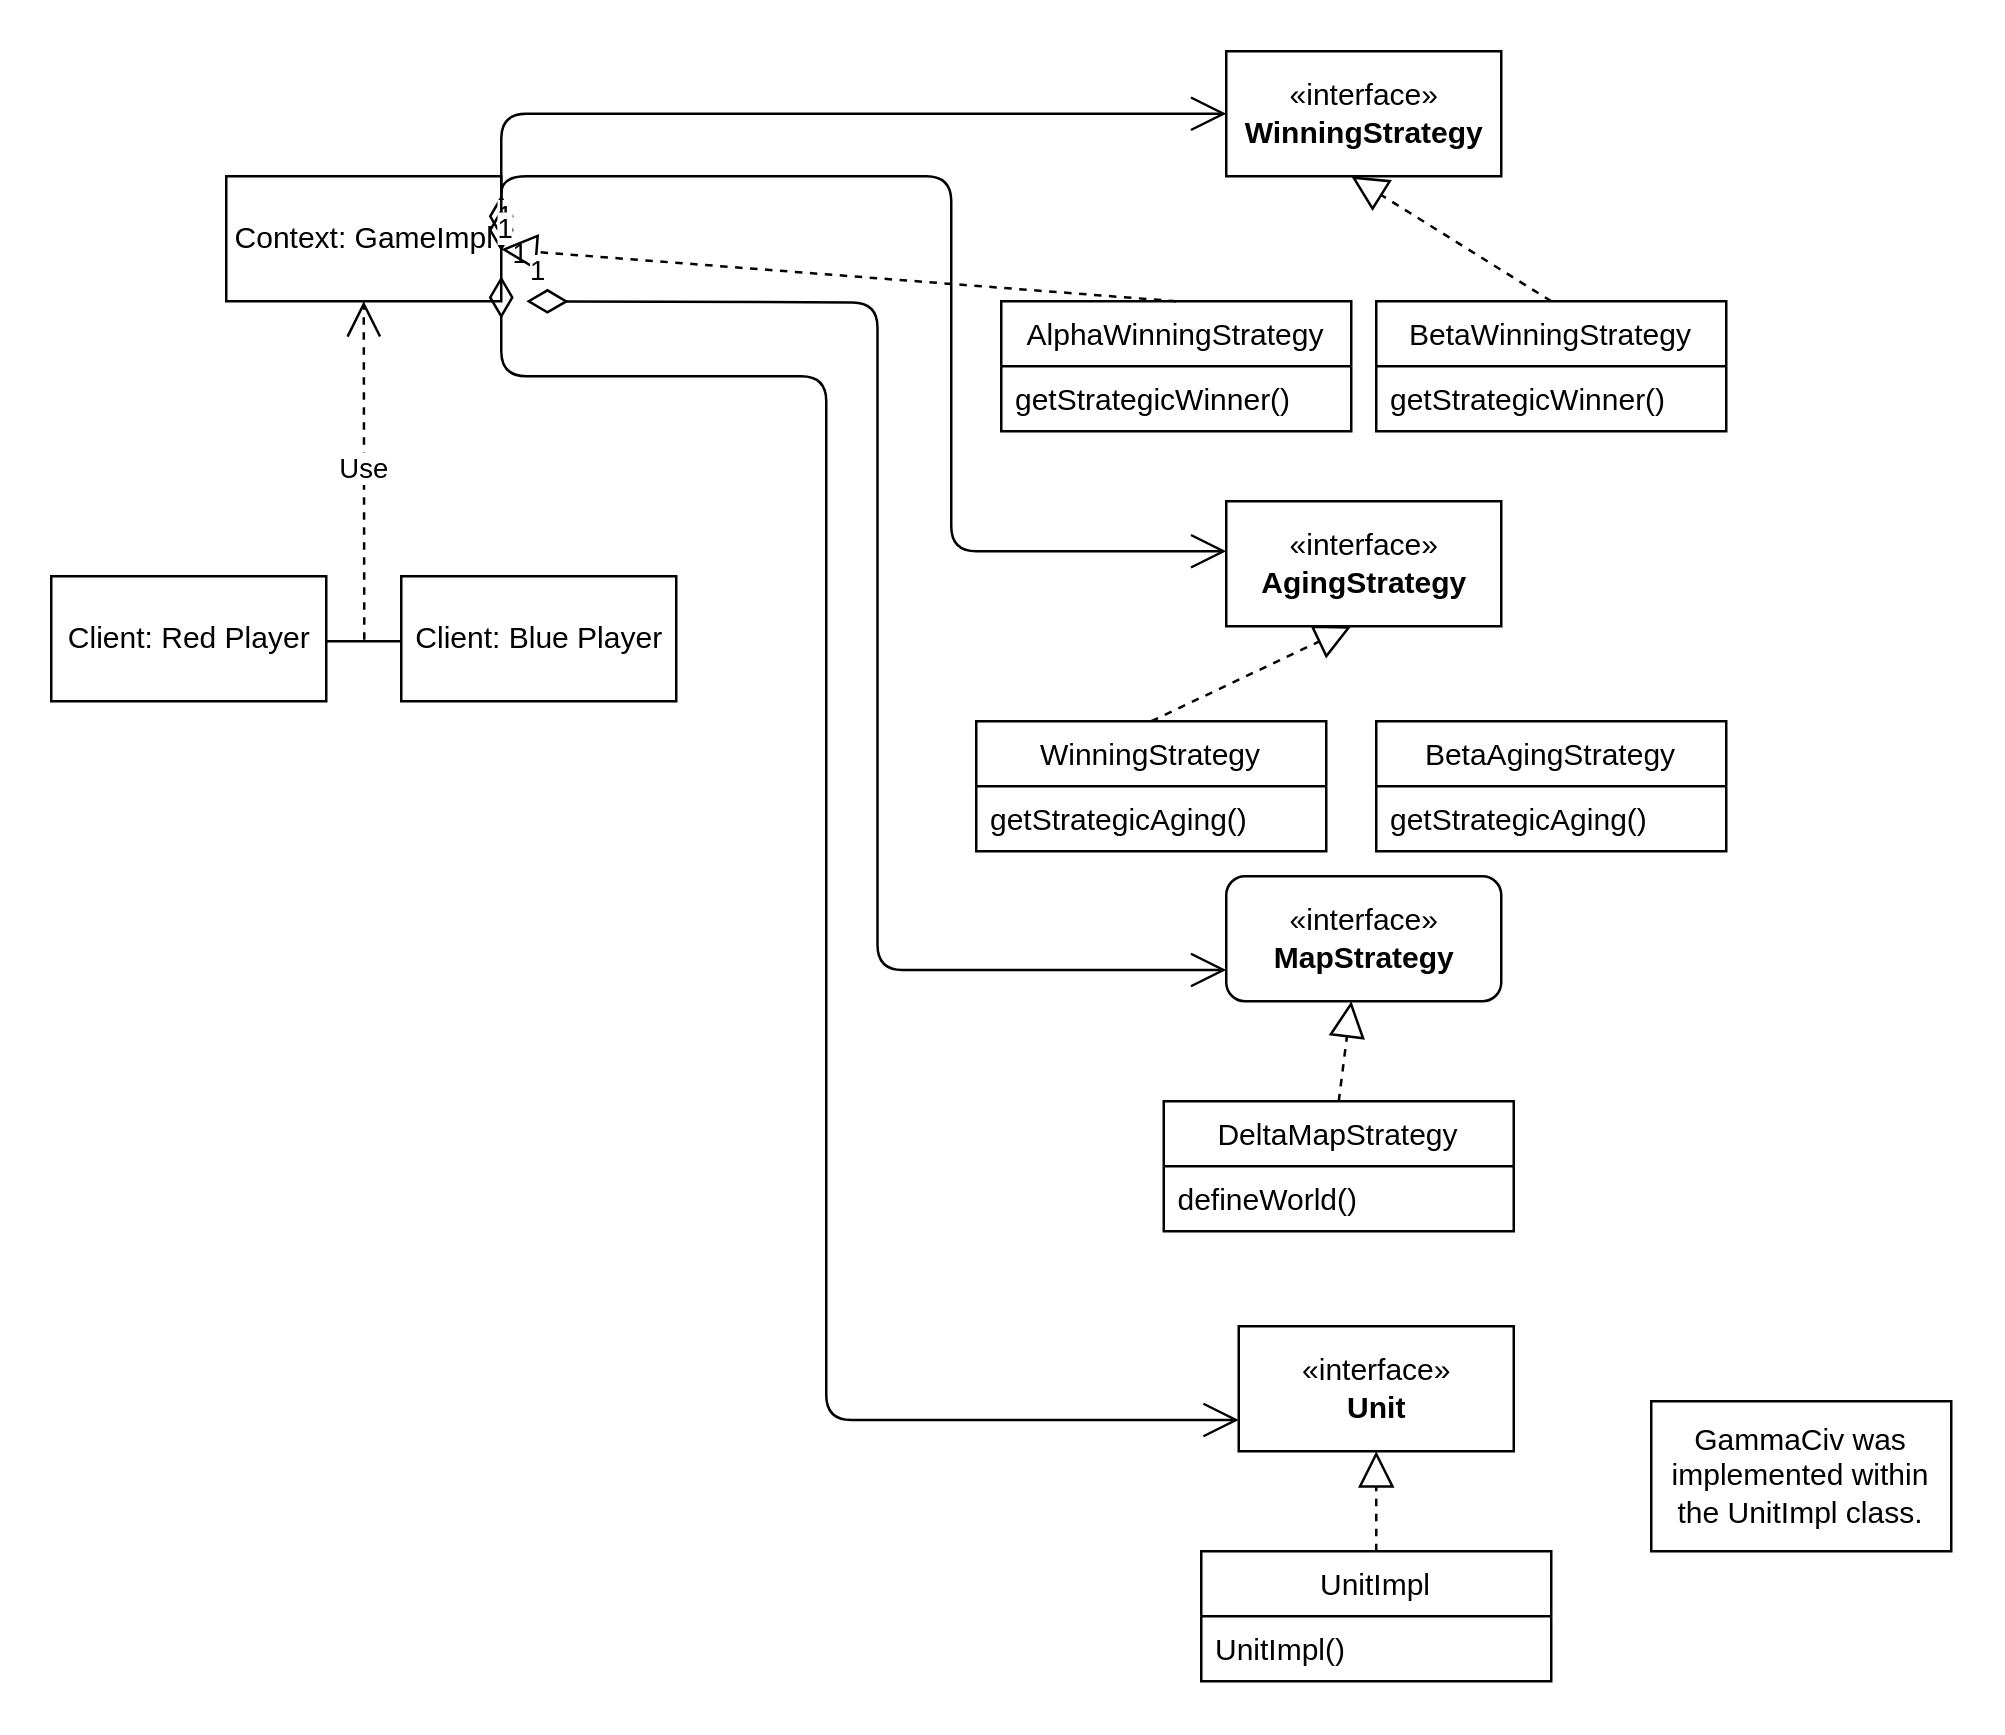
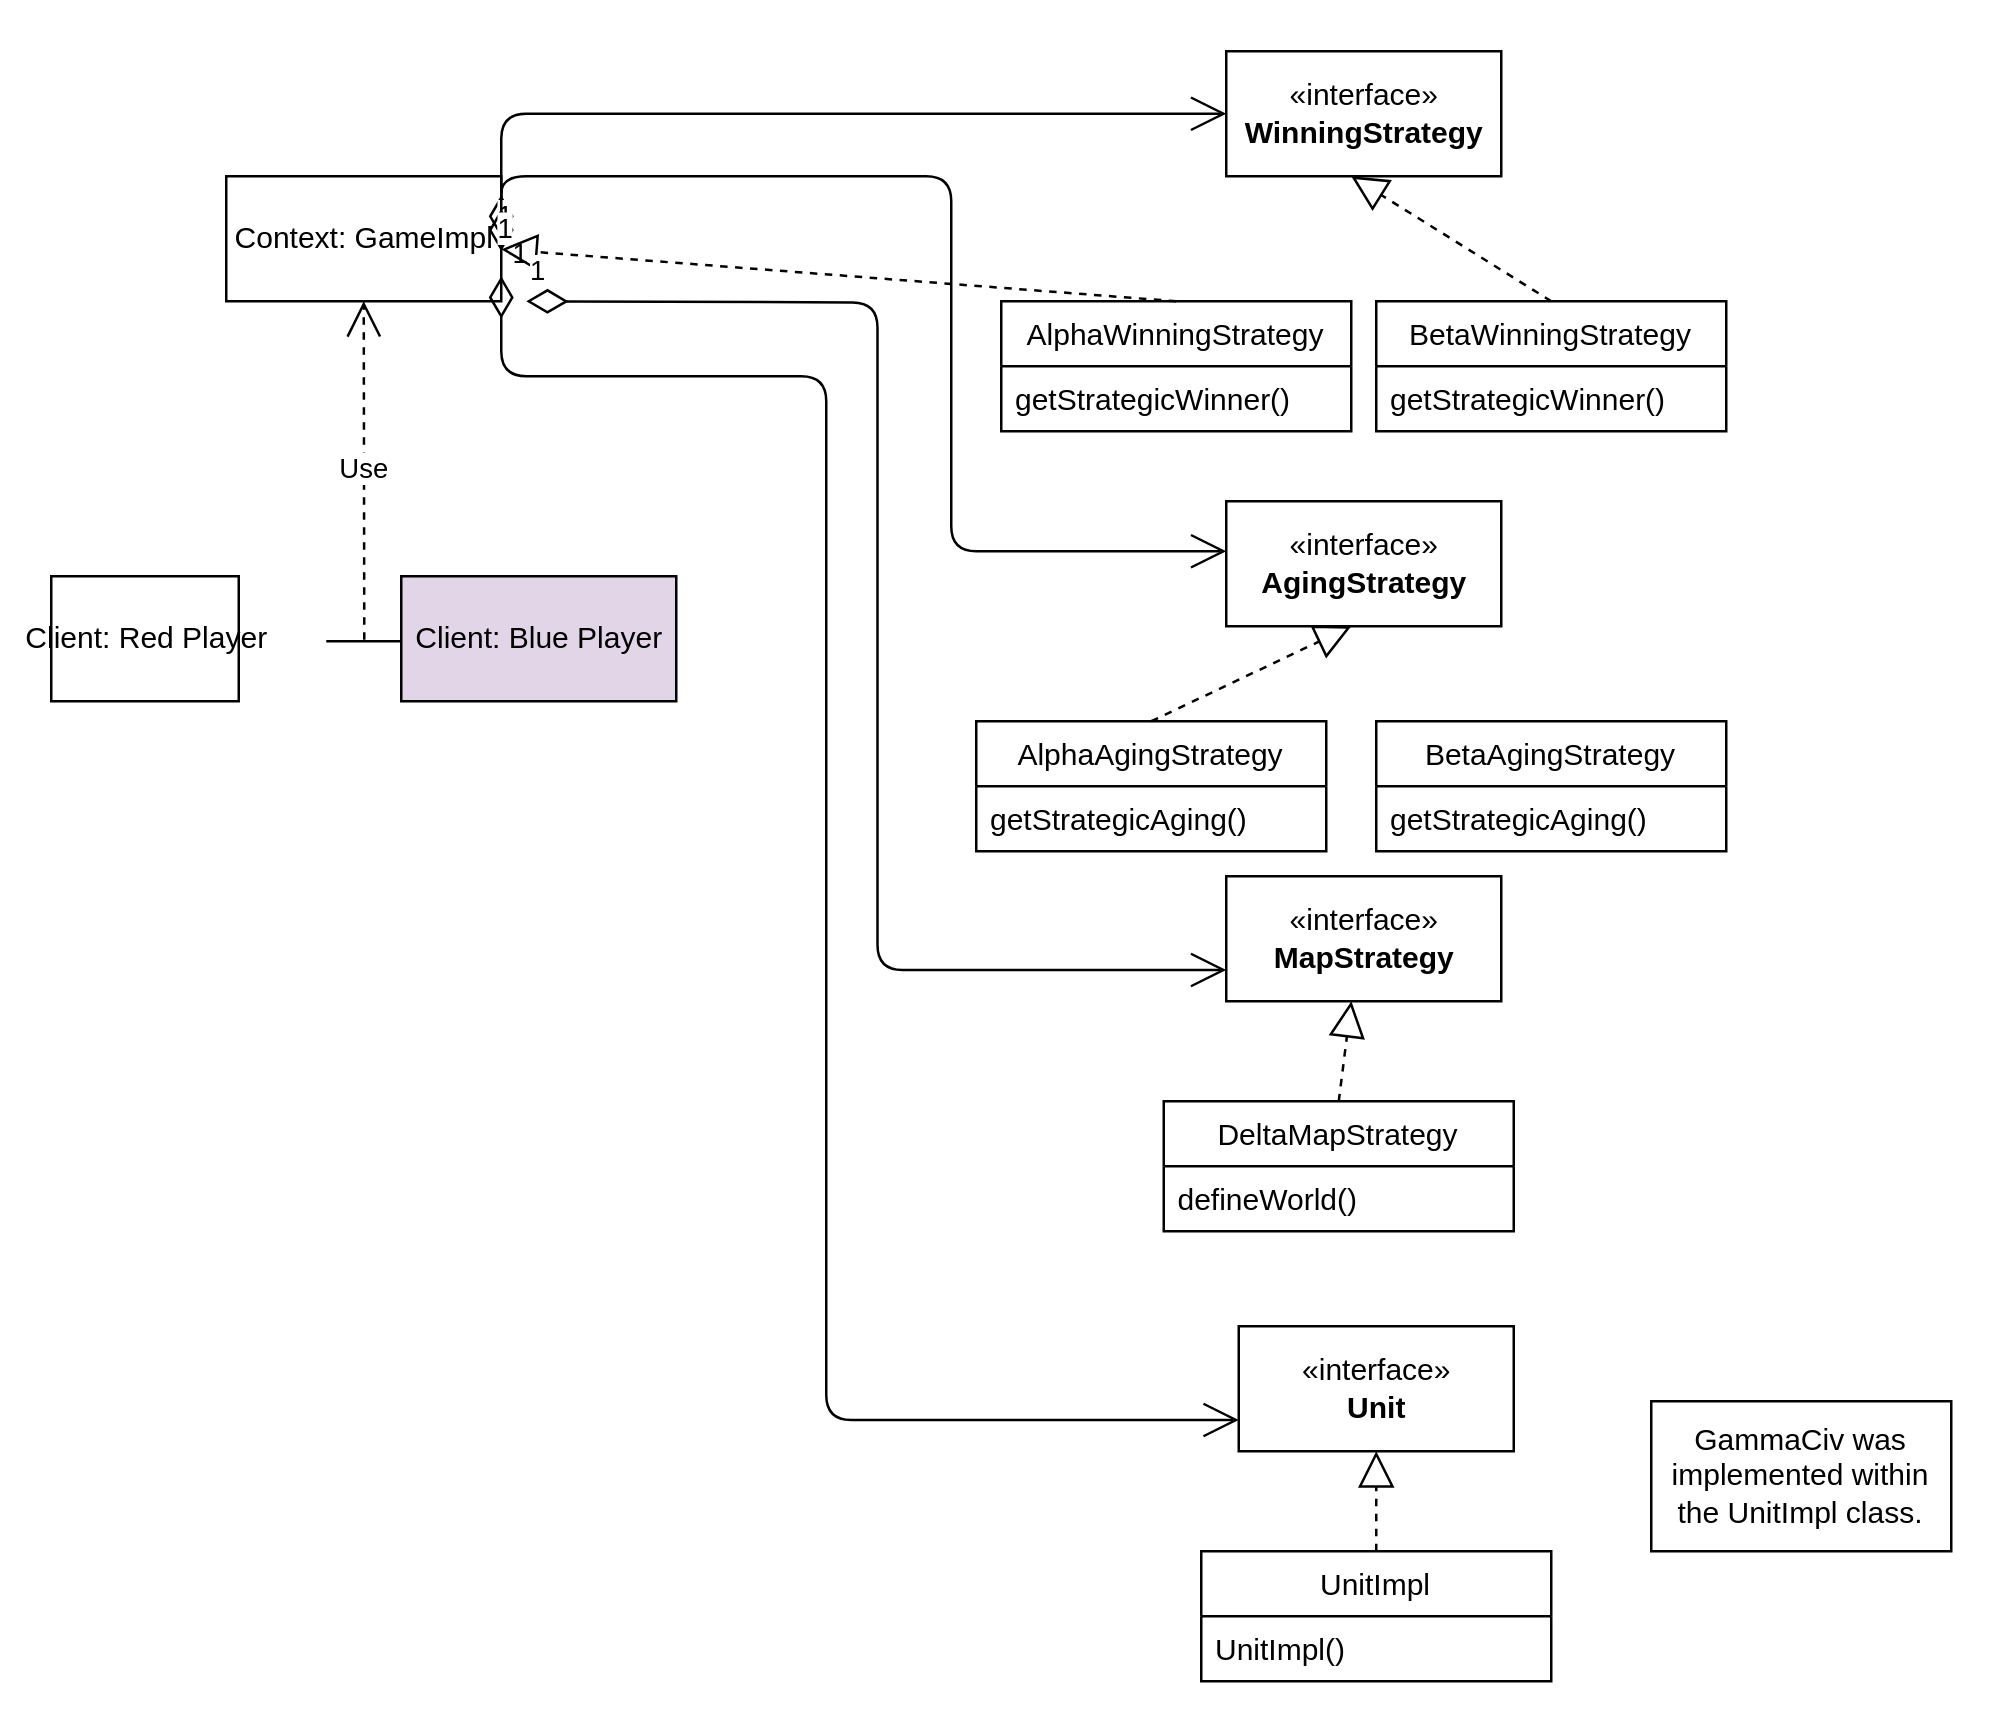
- <mxCell id="4" value="Client: Red Player" style="html=1;" vertex="1" parent="1"><mxGeometry x="20" y="230" width="110" height="50" as="geometry" /></mxCell>
+ <mxCell id="4" value="Client: Red Player" style="html=1;" vertex="1" parent="1"><mxGeometry x="20" y="230" width="75" height="50" as="geometry" /></mxCell>
- <mxCell id="5" value="Client: Blue Player" style="html=1;" vertex="1" parent="1"><mxGeometry x="160" y="230" width="110" height="50" as="geometry" /></mxCell>
+ <mxCell id="5" value="Client: Blue Player" style="html=1;fillColor=#e1d5e7;" vertex="1" parent="1"><mxGeometry x="160" y="230" width="110" height="50" as="geometry" /></mxCell>
- <mxCell id="17" value="WinningStrategy" style="swimlane;fontStyle=0;childLayout=stackLayout;horizontal=1;startSize=26;fillColor=none;horizontalStack=0;resizeParent=1;resizeParentMax=0;resizeLast=0;collapsible=1;marginBottom=0;" vertex="1" parent="1"><mxGeometry x="390" y="288" width="140" height="52" as="geometry" /></mxCell>
+ <mxCell id="17" value="AlphaAgingStrategy" style="swimlane;fontStyle=0;childLayout=stackLayout;horizontal=1;startSize=26;fillColor=none;horizontalStack=0;resizeParent=1;resizeParentMax=0;resizeLast=0;collapsible=1;marginBottom=0;" vertex="1" parent="1"><mxGeometry x="390" y="288" width="140" height="52" as="geometry" /></mxCell>
- <mxCell id="7" value="«interface»&lt;br&gt;&lt;b&gt;MapStrategy&lt;/b&gt;" style="html=1;rounded=1;" vertex="1" parent="1"><mxGeometry x="490" y="350" width="110" height="50" as="geometry" /></mxCell>
+ <mxCell id="7" value="«interface»&lt;br&gt;&lt;b&gt;MapStrategy&lt;/b&gt;" style="html=1;" vertex="1" parent="1"><mxGeometry x="490" y="350" width="110" height="50" as="geometry" /></mxCell>
